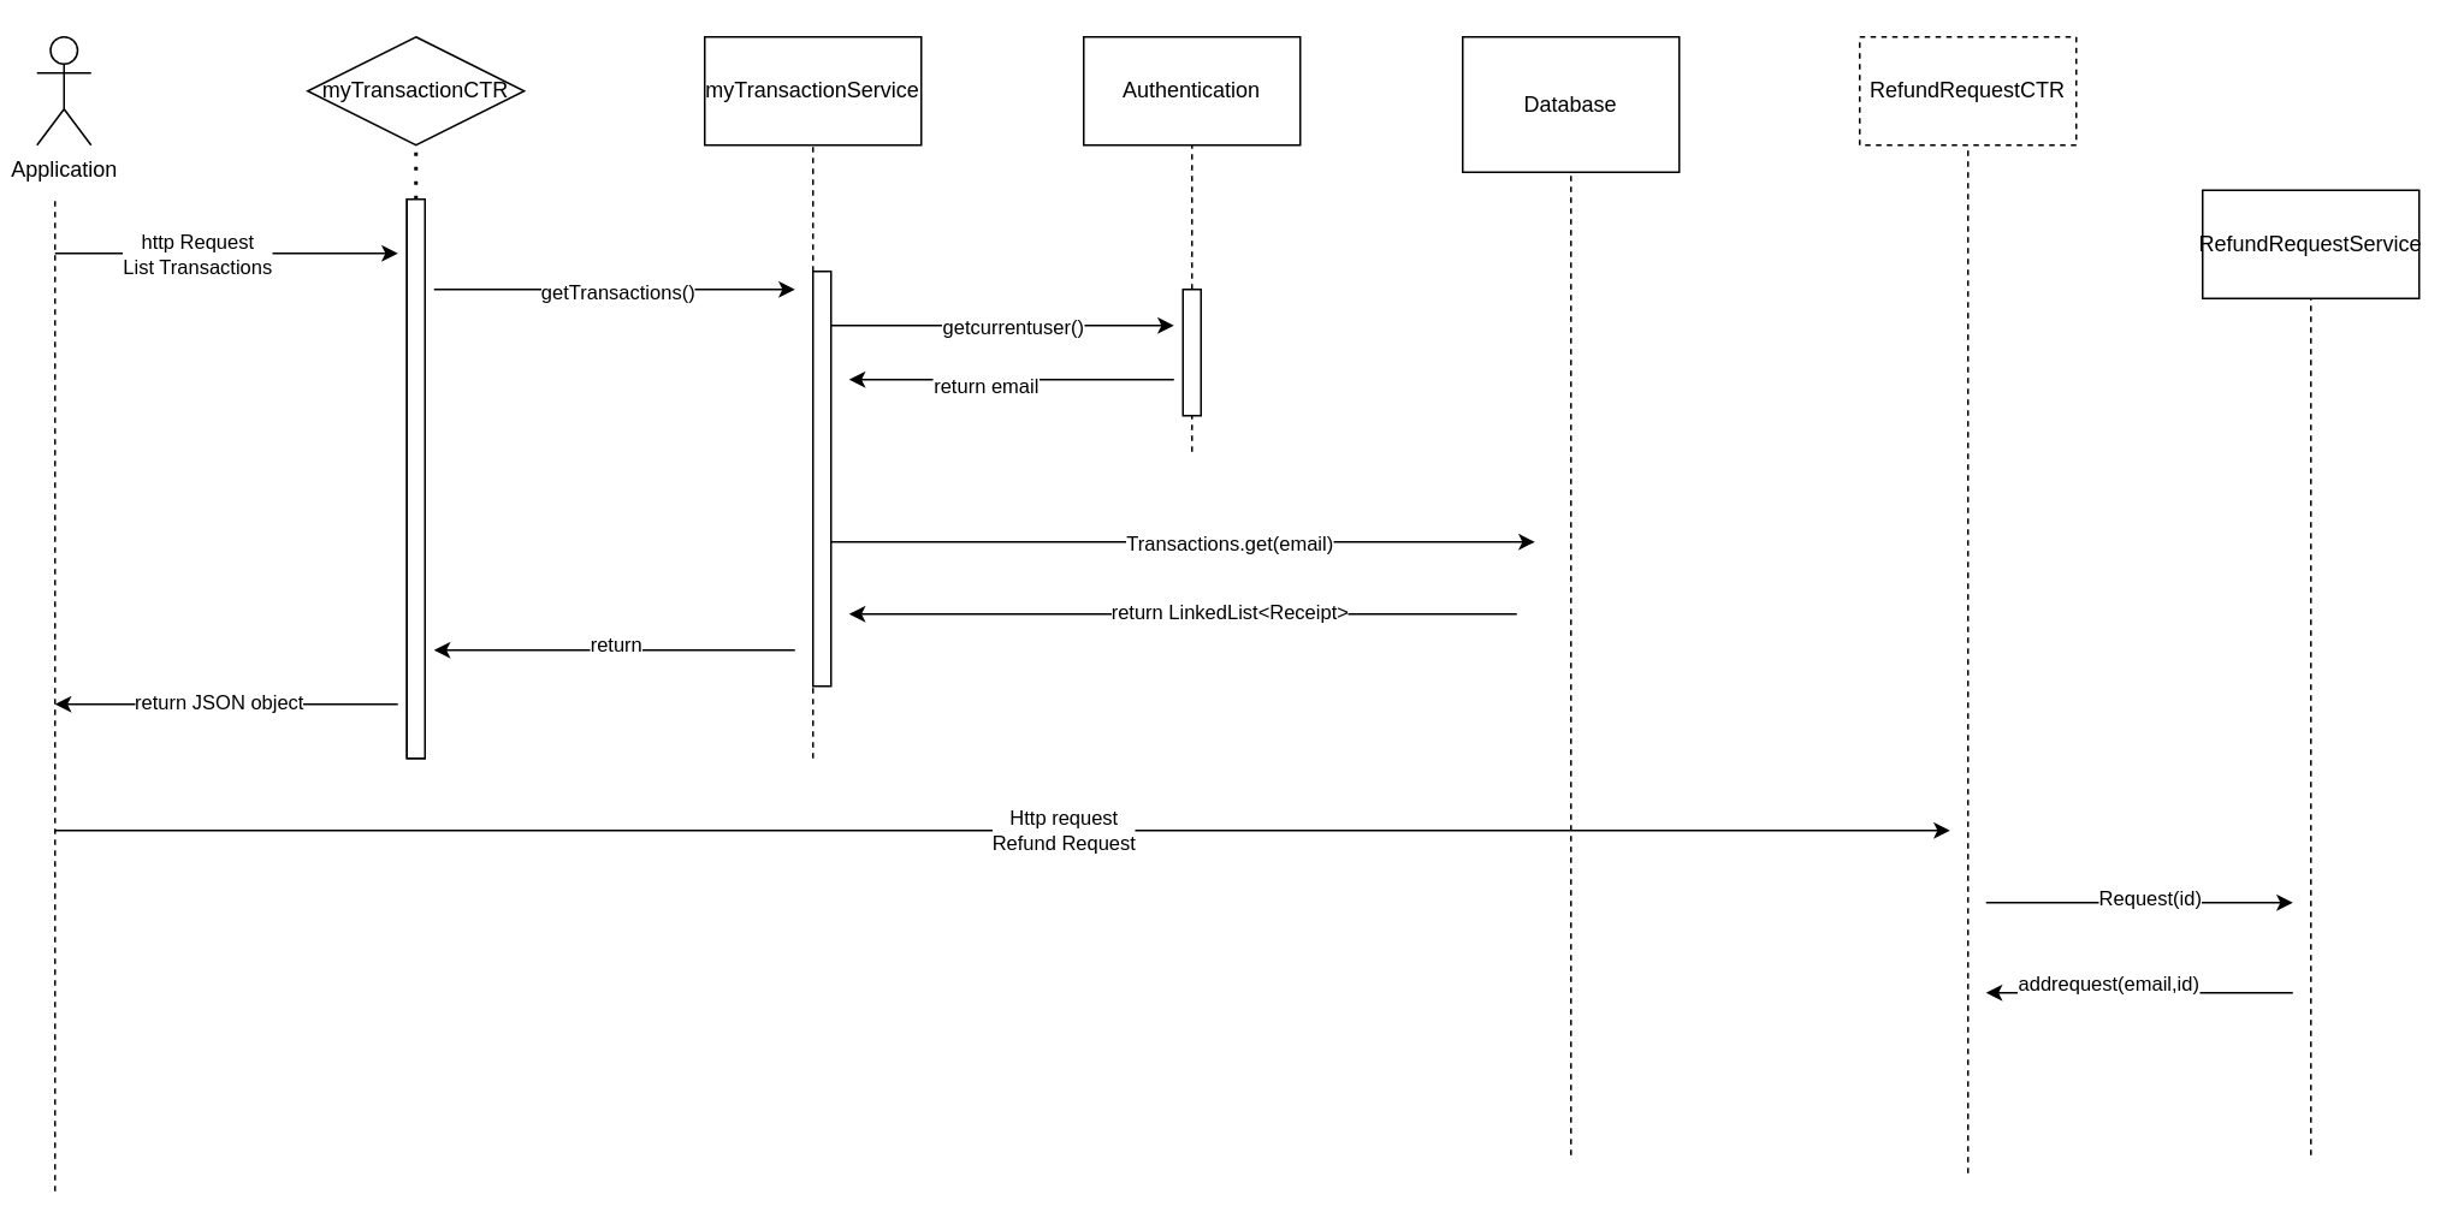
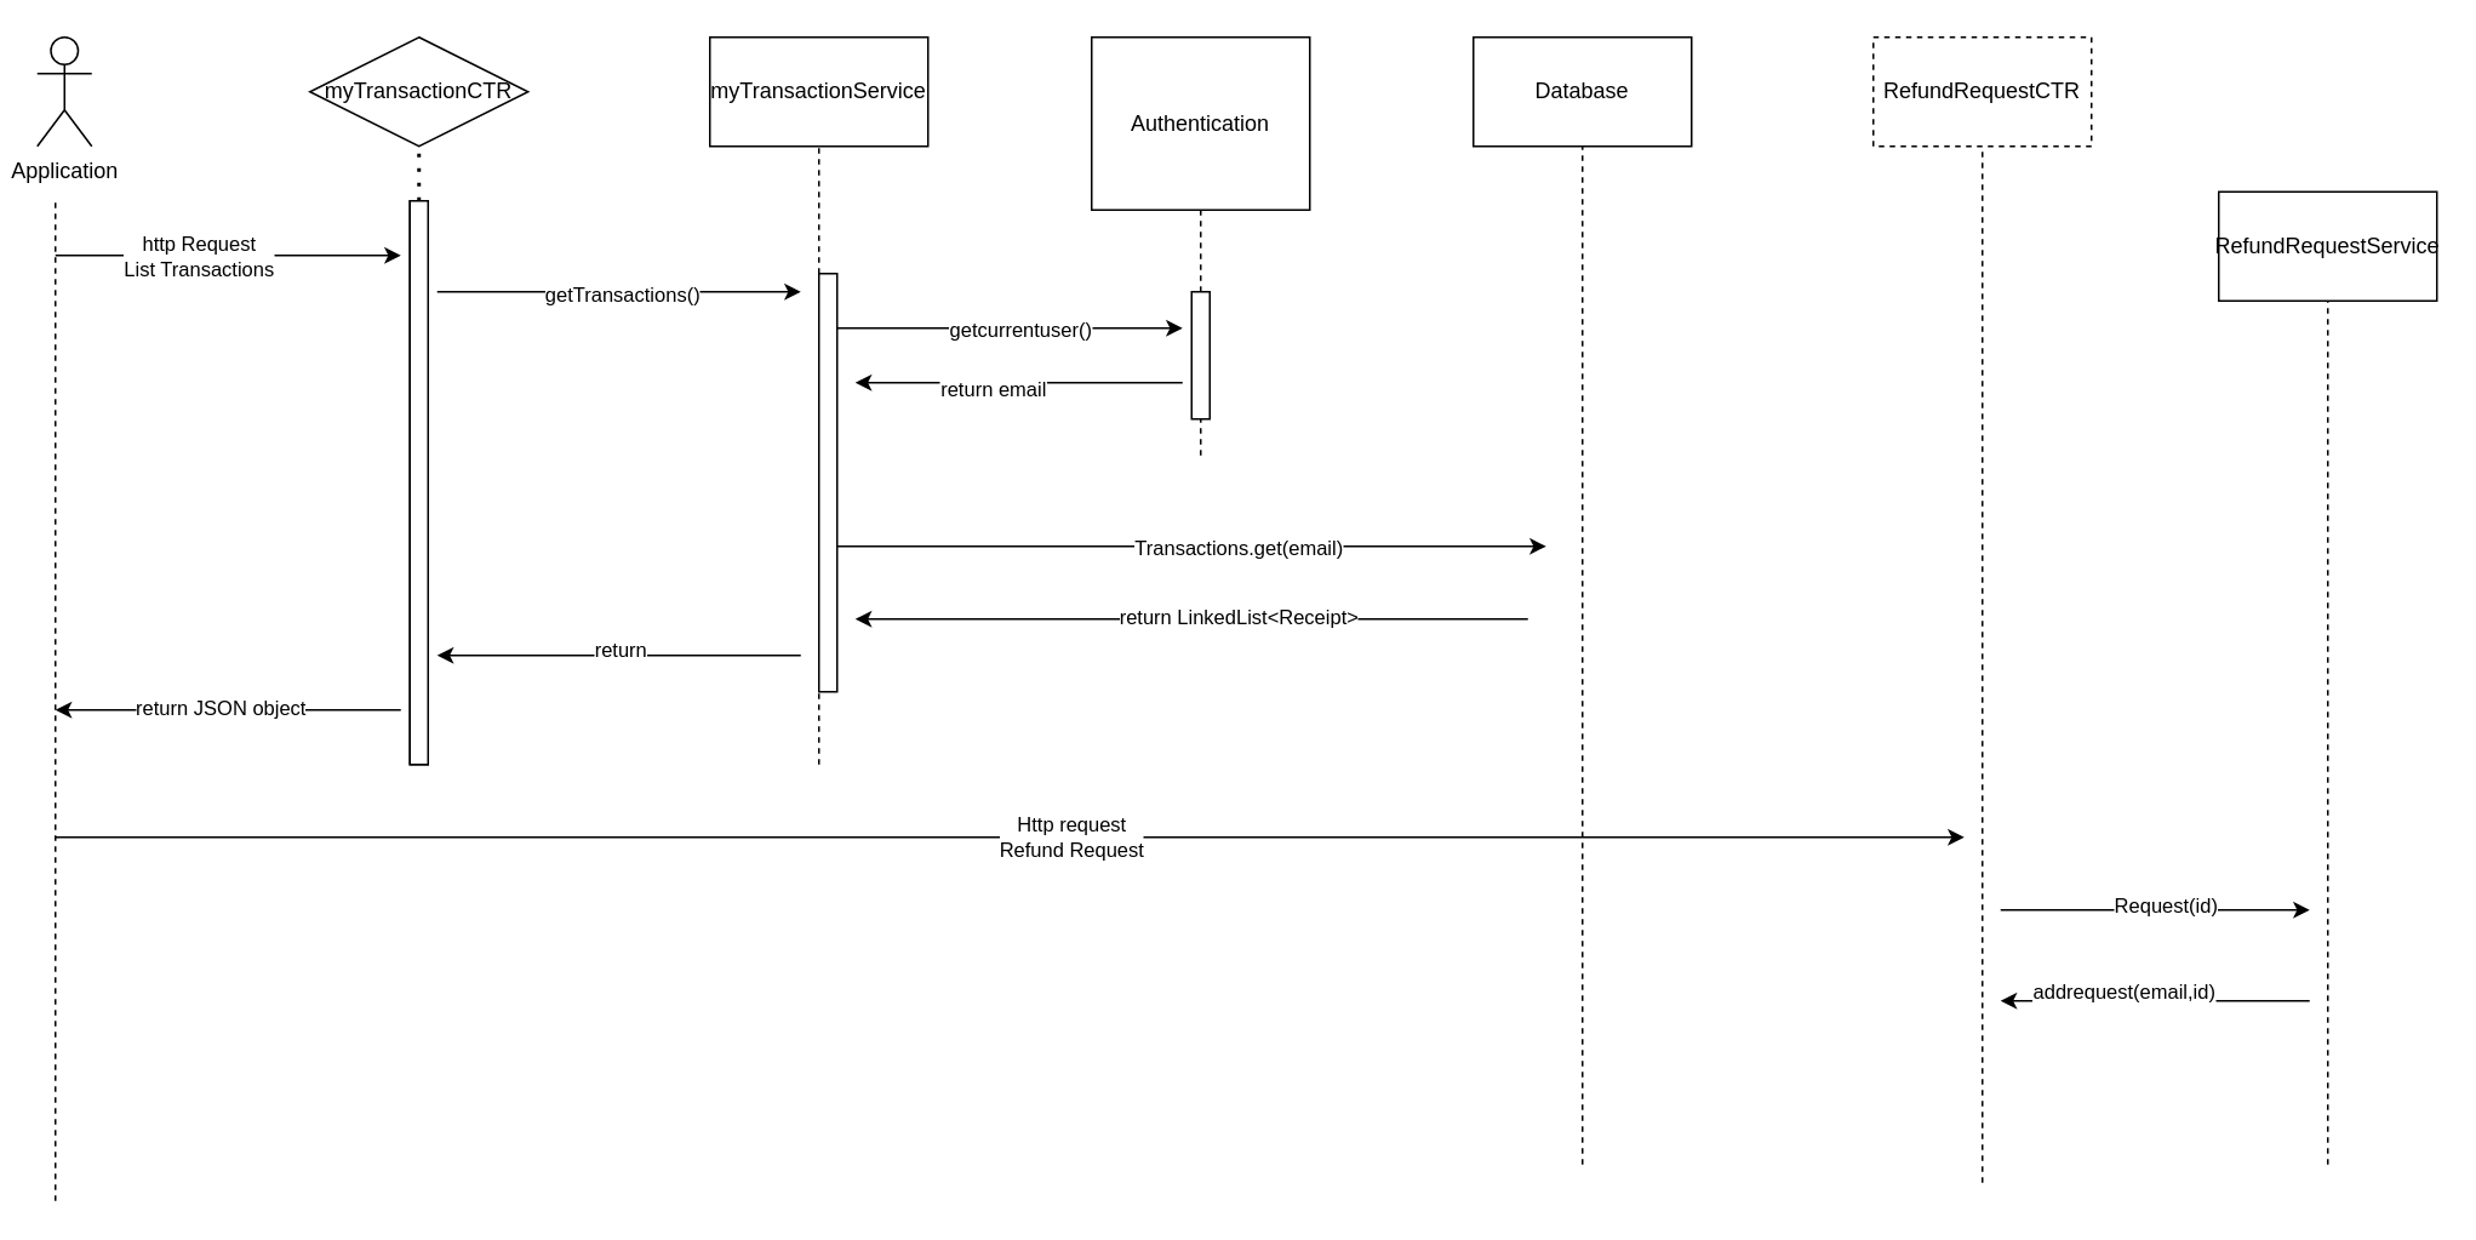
- <mxCell id="5" value="Authentication" style="rounded=0;whiteSpace=wrap;html=1;" parent="1" vertex="1"><mxGeometry x="600" y="20" width="120" height="60" as="geometry" /></mxCell>
+ <mxCell id="5" value="Authentication" style="rounded=0;whiteSpace=wrap;html=1;" parent="1" vertex="1"><mxGeometry x="600" y="20" width="120" height="95" as="geometry" /></mxCell>
- <mxCell id="6" value="Database" style="rounded=0;whiteSpace=wrap;html=1;" parent="1" vertex="1"><mxGeometry x="810" y="20" width="120" height="75" as="geometry" /></mxCell>
+ <mxCell id="6" value="Database" style="rounded=0;whiteSpace=wrap;html=1;" parent="1" vertex="1"><mxGeometry x="810" y="20" width="120" height="60" as="geometry" /></mxCell>
